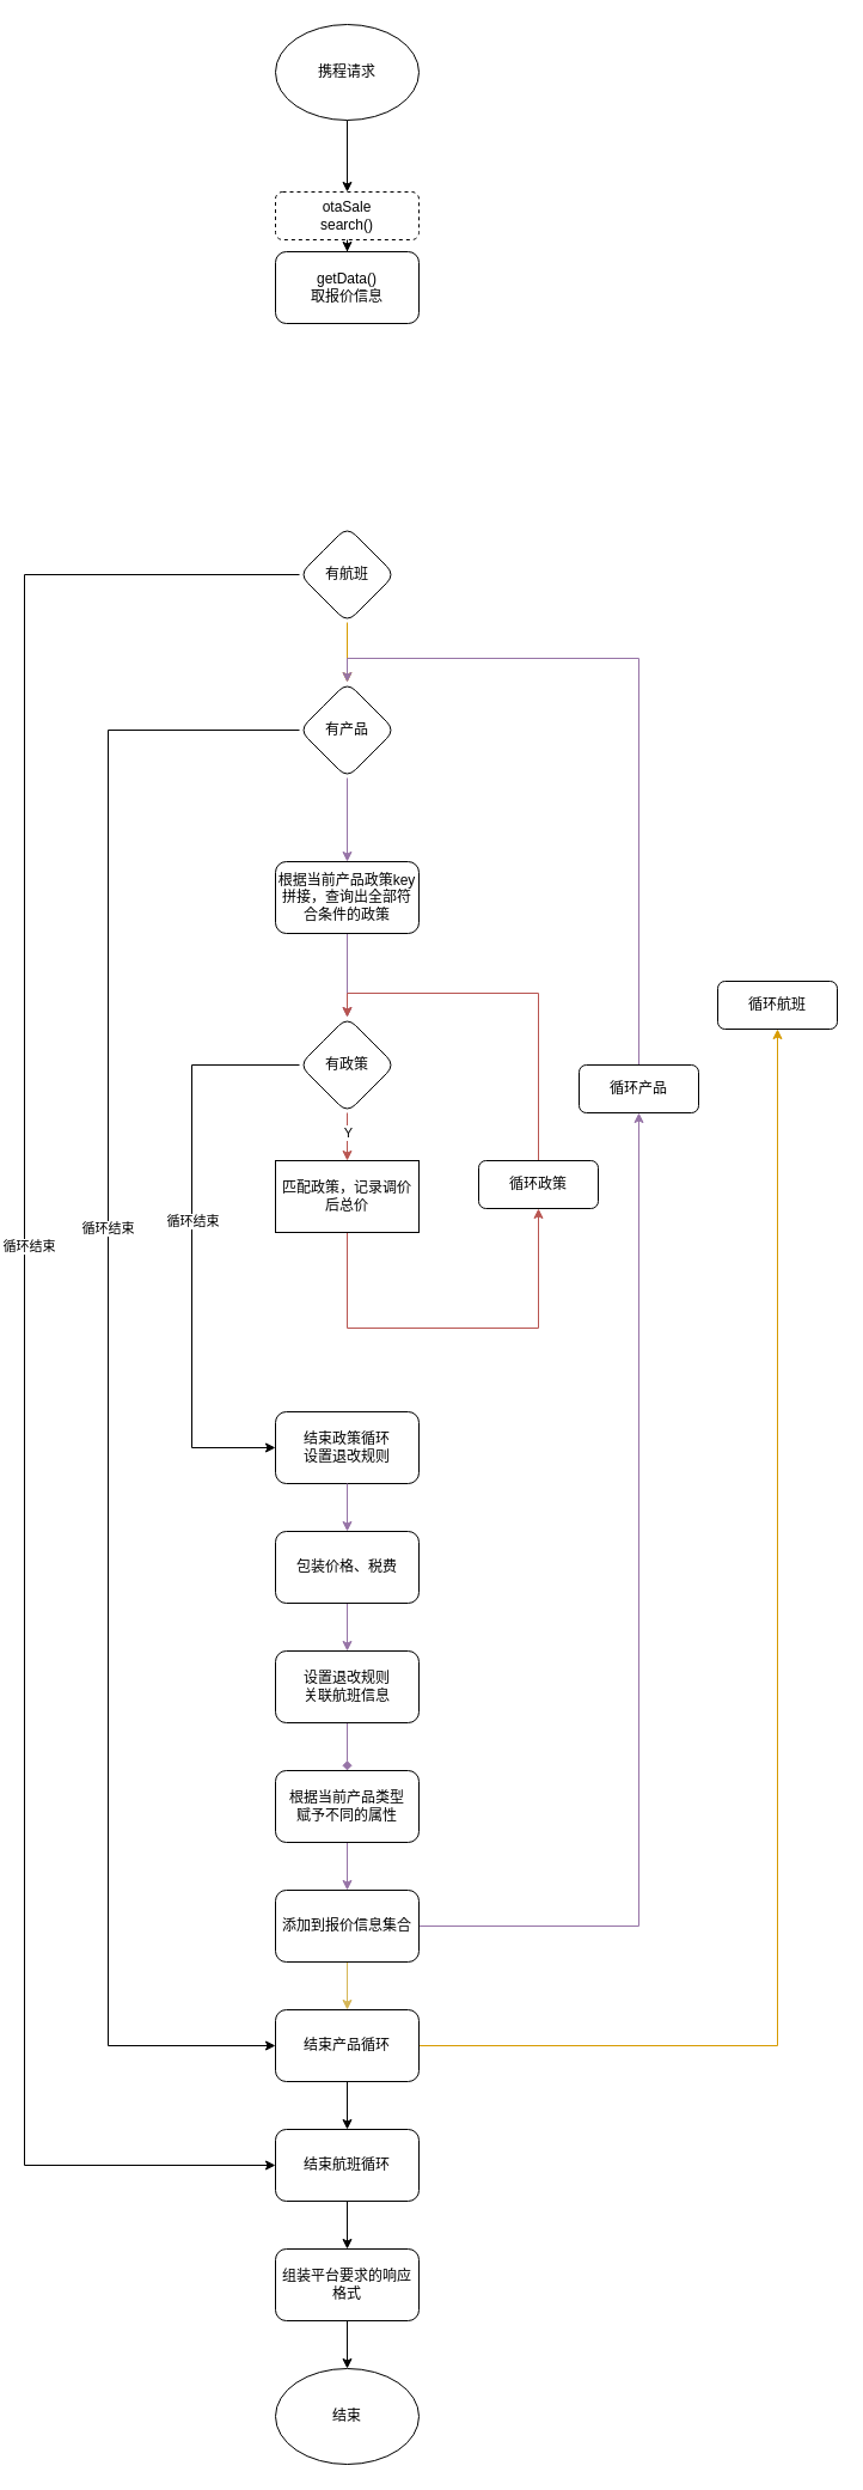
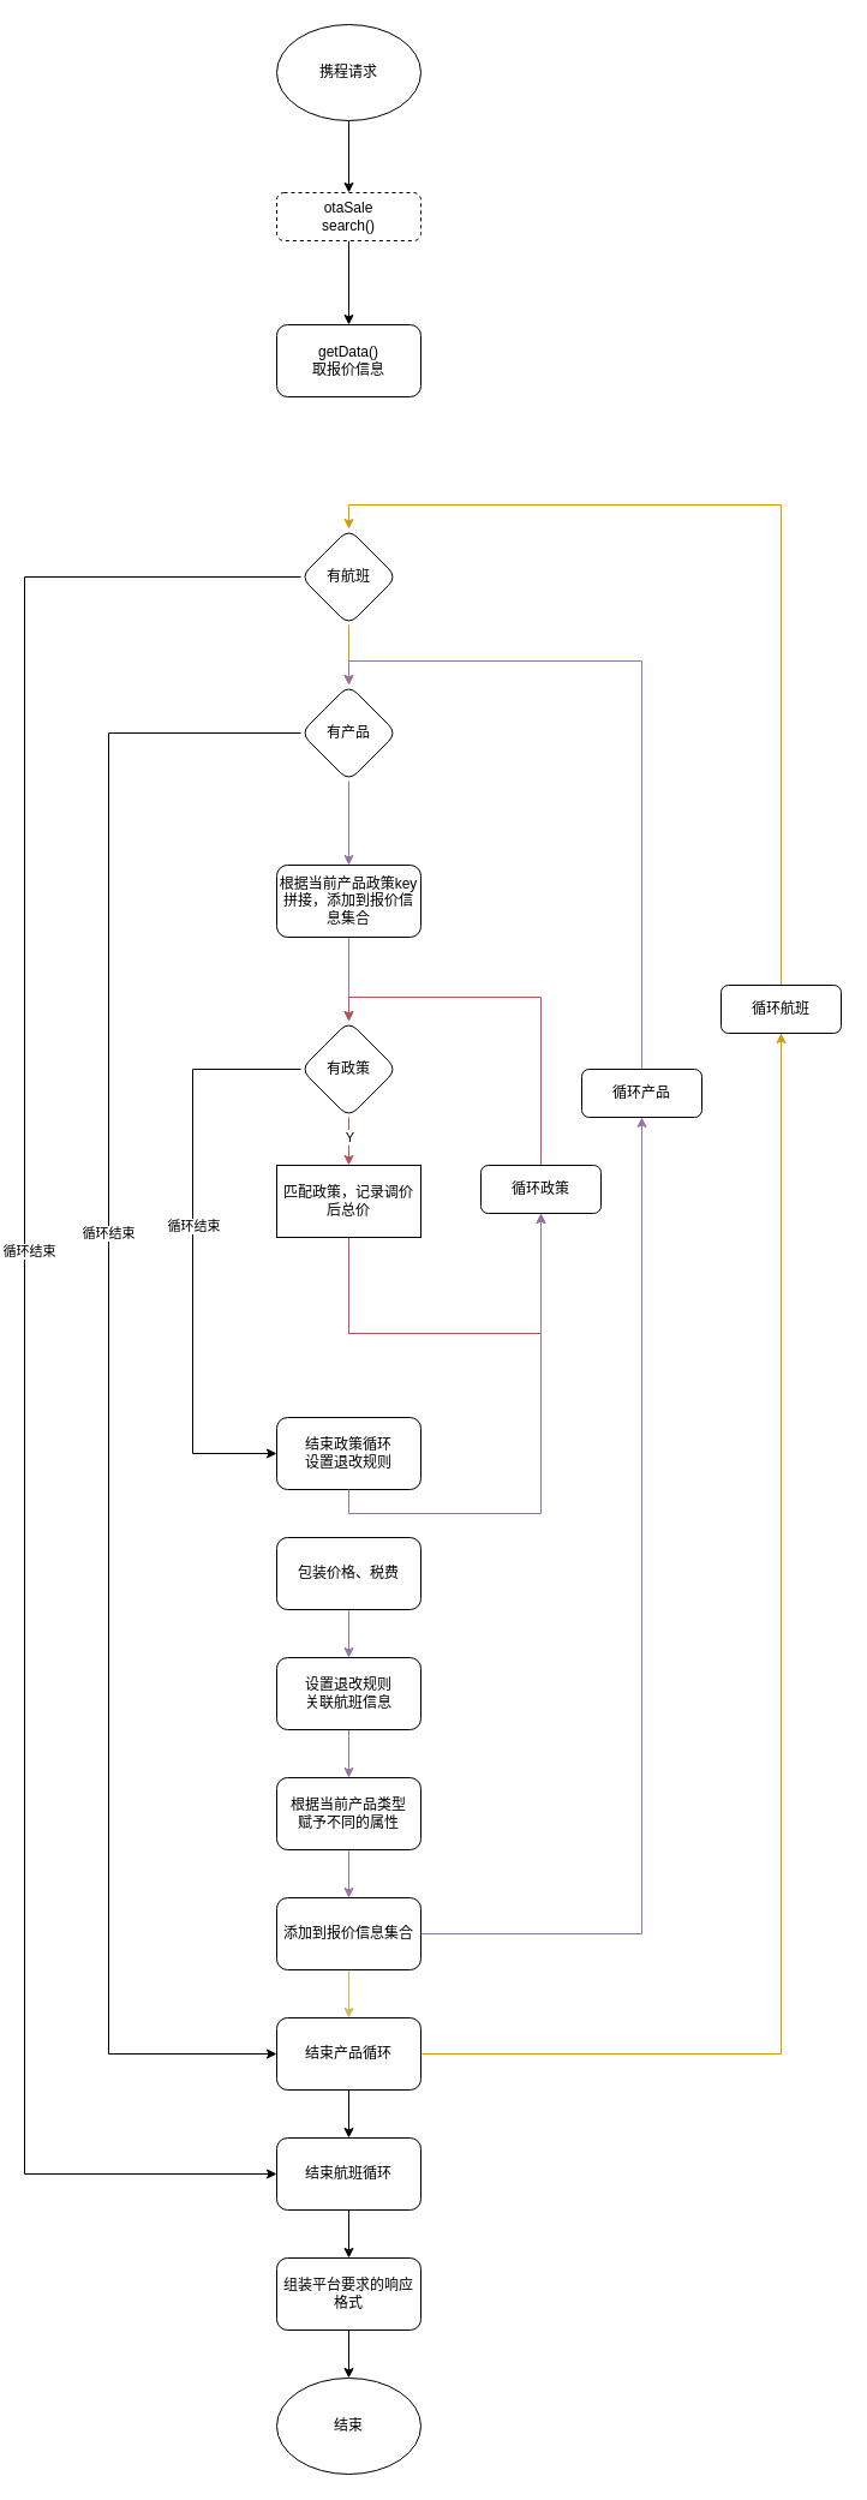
- <mxCell id="4" value="getData()&lt;div&gt;取报价信息&lt;/div&gt;" style="rounded=1;whiteSpace=wrap;html=1;" vertex="1" parent="1"><mxGeometry x="230" y="210" width="120" height="60" as="geometry" /></mxCell>
+ <mxCell id="4" value="getData()&lt;div&gt;取报价信息&lt;/div&gt;" style="rounded=1;whiteSpace=wrap;html=1;" vertex="1" parent="1"><mxGeometry x="230" y="270" width="120" height="60" as="geometry" /></mxCell>
+ <mxCell id="30" style="edgeStyle=orthogonalEdgeStyle;rounded=0;orthogonalLoop=1;jettySize=auto;html=1;entryX=0.5;entryY=0;entryDx=0;entryDy=0;fillColor=#ffe6cc;strokeColor=#d79b00;" edge="1" parent="1" source="31" target="10"><mxGeometry relative="1" as="geometry"><Array as="points"><mxPoint x="650" y="990" /><mxPoint x="650" y="420" /><mxPoint x="290" y="420" /></Array></mxGeometry></mxCell>
- <mxCell id="8" value="根据当前产品政策key拼接，查询出全部符合条件的政策" style="whiteSpace=wrap;html=1;rounded=1;" vertex="1" parent="1"><mxGeometry x="230" y="720" width="120" height="60" as="geometry" /></mxCell>
+ <mxCell id="8" value="根据当前产品政策key拼接，添加到报价信息集合" style="whiteSpace=wrap;html=1;rounded=1;" vertex="1" parent="1"><mxGeometry x="230" y="720" width="120" height="60" as="geometry" /></mxCell>
- <mxCell id="21" value="" style="edgeStyle=orthogonalEdgeStyle;rounded=0;orthogonalLoop=1;jettySize=auto;html=1;fillColor=#e1d5e7;strokeColor=#9673a6;exitX=0.5;exitY=1;exitDx=0;exitDy=0;" edge="1" parent="1" source="20" target="24"><mxGeometry relative="1" as="geometry"><mxPoint x="290" y="1380" as="sourcePoint" /></mxGeometry></mxCell>
+ <mxCell id="21" value="" style="edgeStyle=orthogonalEdgeStyle;rounded=0;orthogonalLoop=1;jettySize=auto;html=1;fillColor=#e1d5e7;strokeColor=#9673a6;exitX=0.5;exitY=1;exitDx=0;exitDy=0;" edge="1" parent="1" source="20" target="19"><mxGeometry relative="1" as="geometry"><mxPoint x="290" y="1380" as="sourcePoint" /></mxGeometry></mxCell>
- <mxCell id="38" value="" style="edgeStyle=orthogonalEdgeStyle;rounded=0;orthogonalLoop=1;jettySize=auto;html=1;fillColor=#e1d5e7;strokeColor=#9673a6;endArrow=diamond;" edge="1" parent="1" source="39" target="33"><mxGeometry relative="1" as="geometry" /></mxCell>
+ <mxCell id="38" value="" style="edgeStyle=orthogonalEdgeStyle;rounded=0;orthogonalLoop=1;jettySize=auto;html=1;fillColor=#e1d5e7;strokeColor=#9673a6;" edge="1" parent="1" source="39" target="33"><mxGeometry relative="1" as="geometry" /></mxCell>
